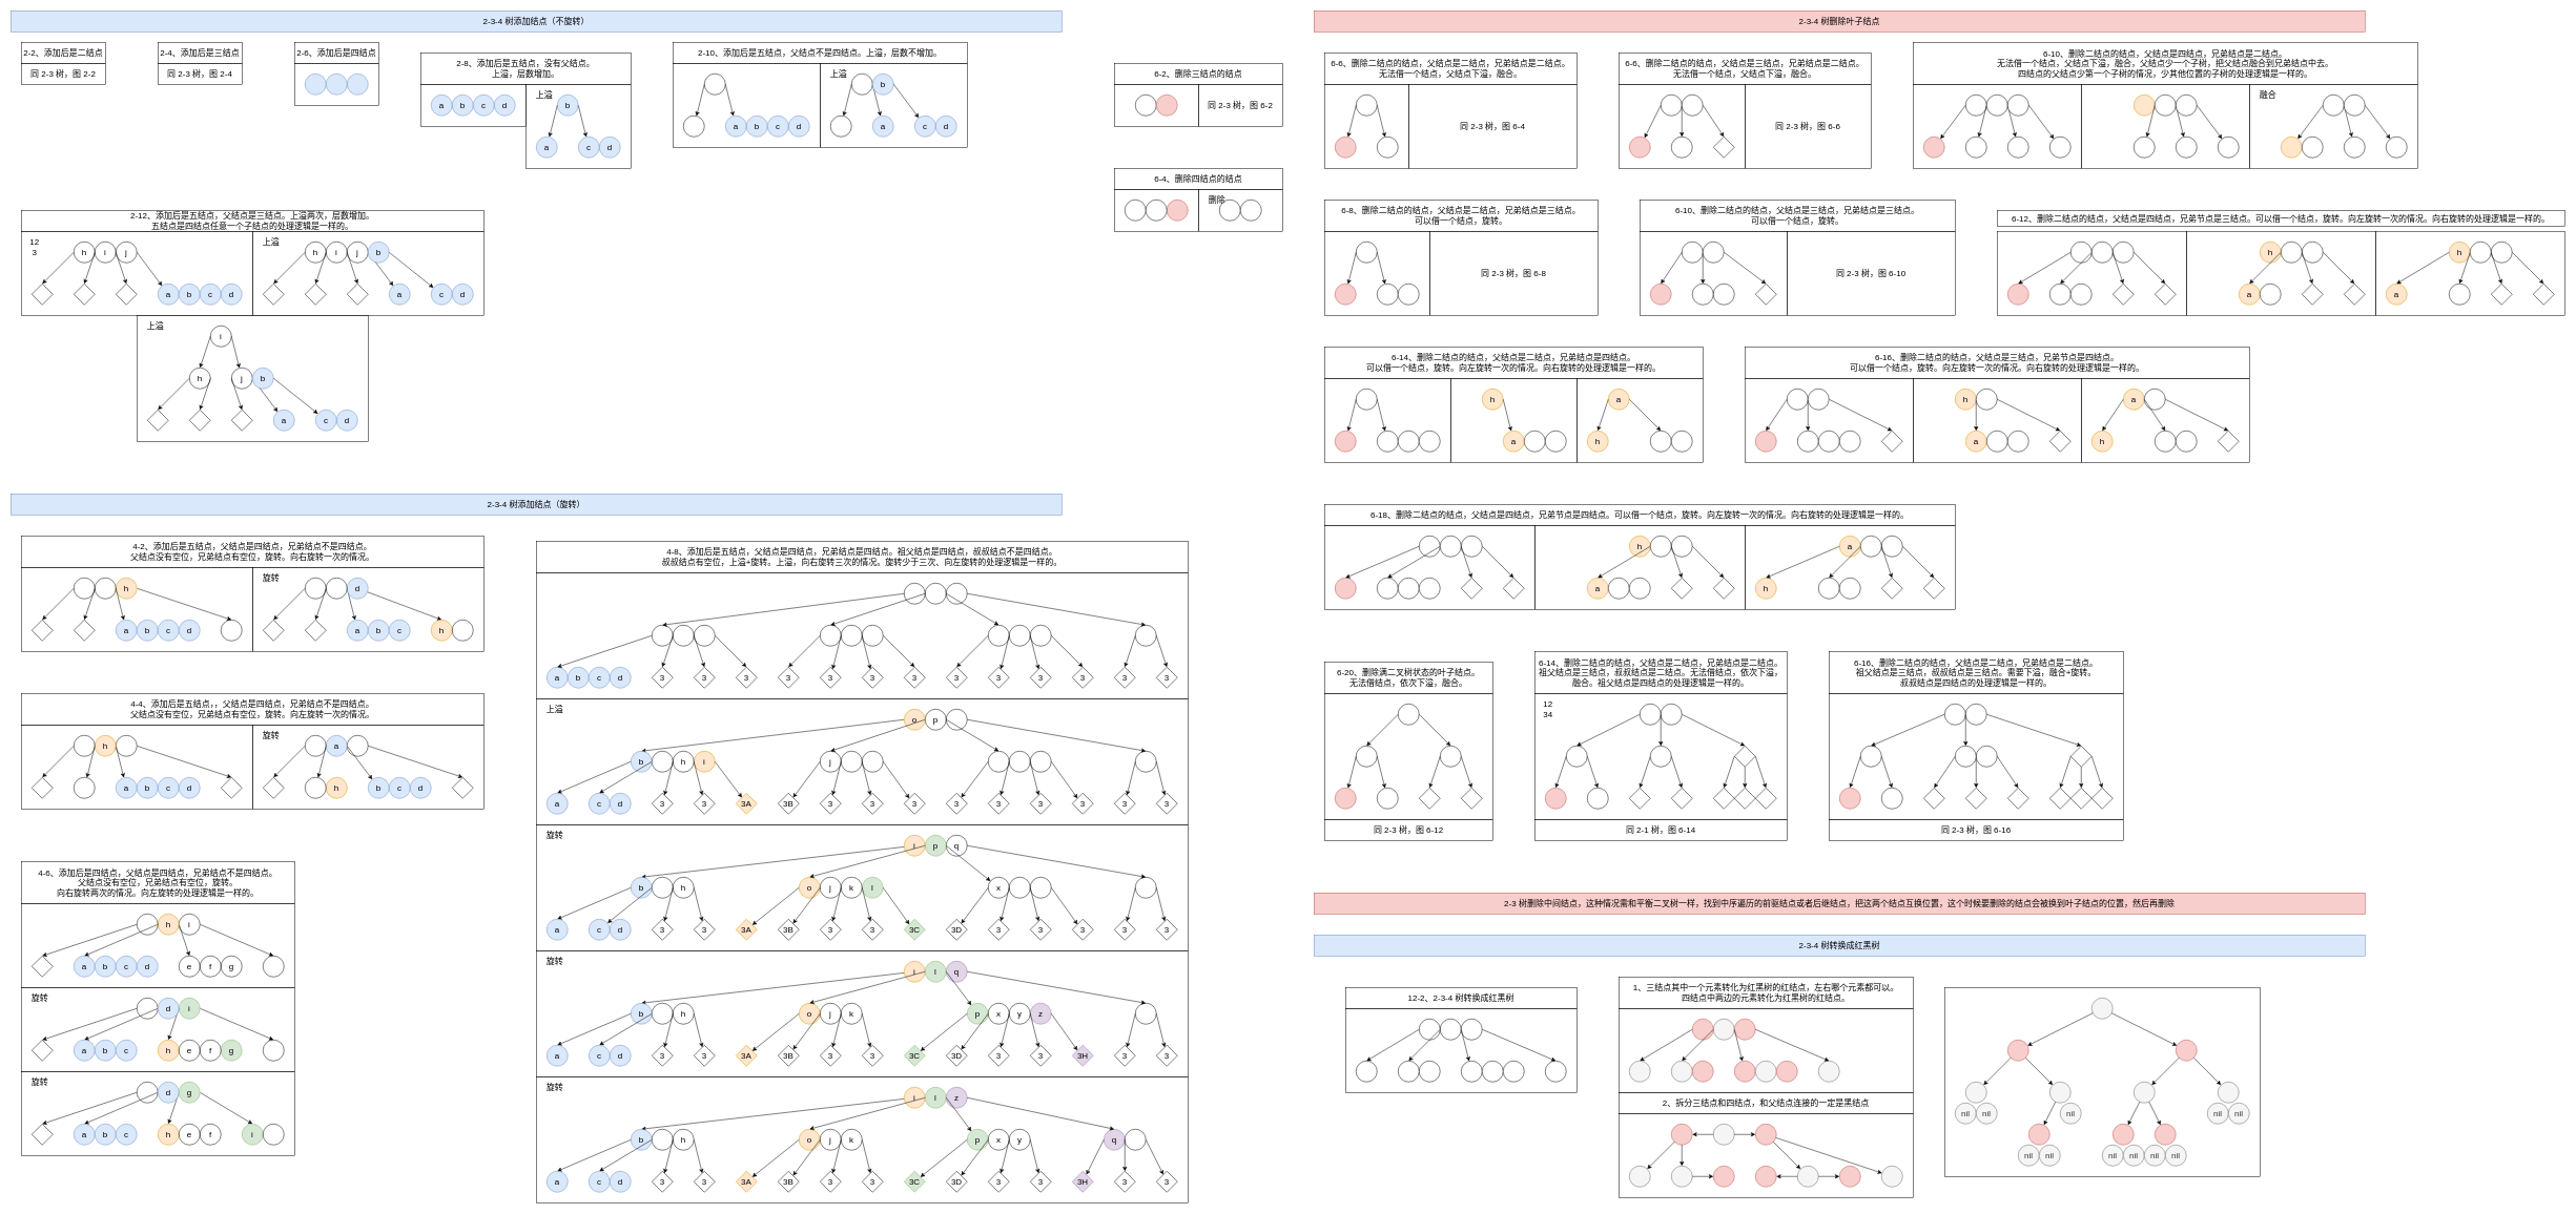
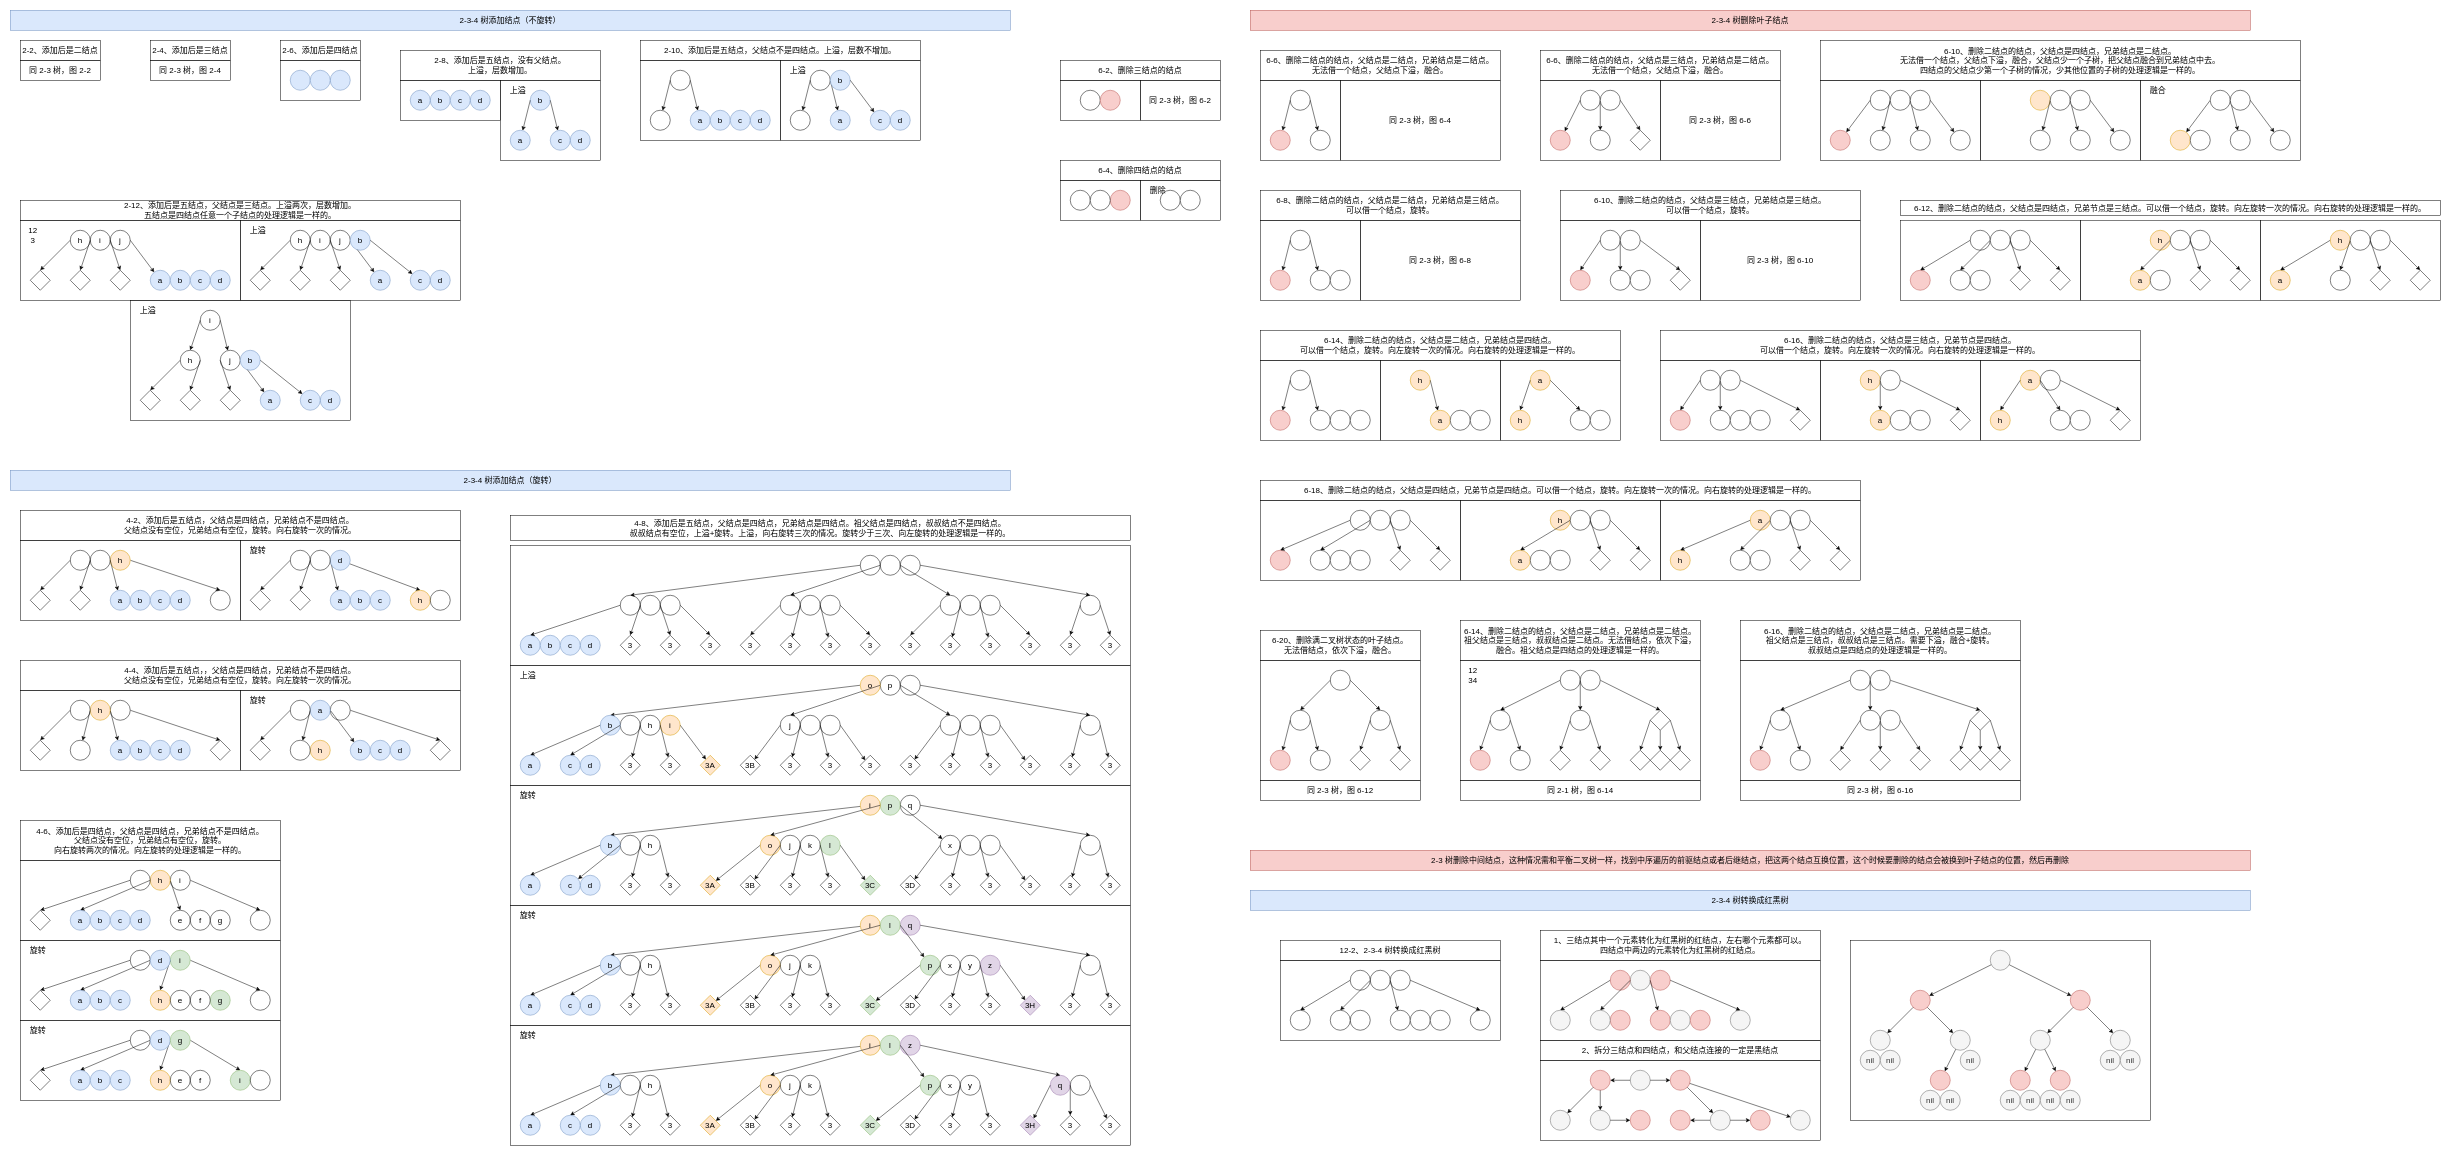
- <mxCell id="446" value="4-8、添加后是五结点，父结点是四结点，兄弟结点是四结点。祖父结点是四结点，叔叔结点不是四结点。&lt;br&gt;叔叔结点有空位，上溢+旋转。上溢，向右旋转三次的情况。旋转少于三次、向左旋转的处理逻辑是一样的。" style="rounded=0;whiteSpace=wrap;html=1;fillColor=none;container=0;fontSize=16;" parent="1" vertex="1"><mxGeometry x="1020" y="1030" width="1240" height="60" as="geometry" /></mxCell>
+ <mxCell id="446" value="4-8、添加后是五结点，父结点是四结点，兄弟结点是四结点。祖父结点是四结点，叔叔结点不是四结点。&lt;br&gt;叔叔结点有空位，上溢+旋转。上溢，向右旋转三次的情况。旋转少于三次、向左旋转的处理逻辑是一样的。" style="rounded=0;whiteSpace=wrap;html=1;fillColor=none;container=0;fontSize=16;" parent="1" vertex="1"><mxGeometry x="1020" y="1030" width="1240" height="50" as="geometry" /></mxCell>
